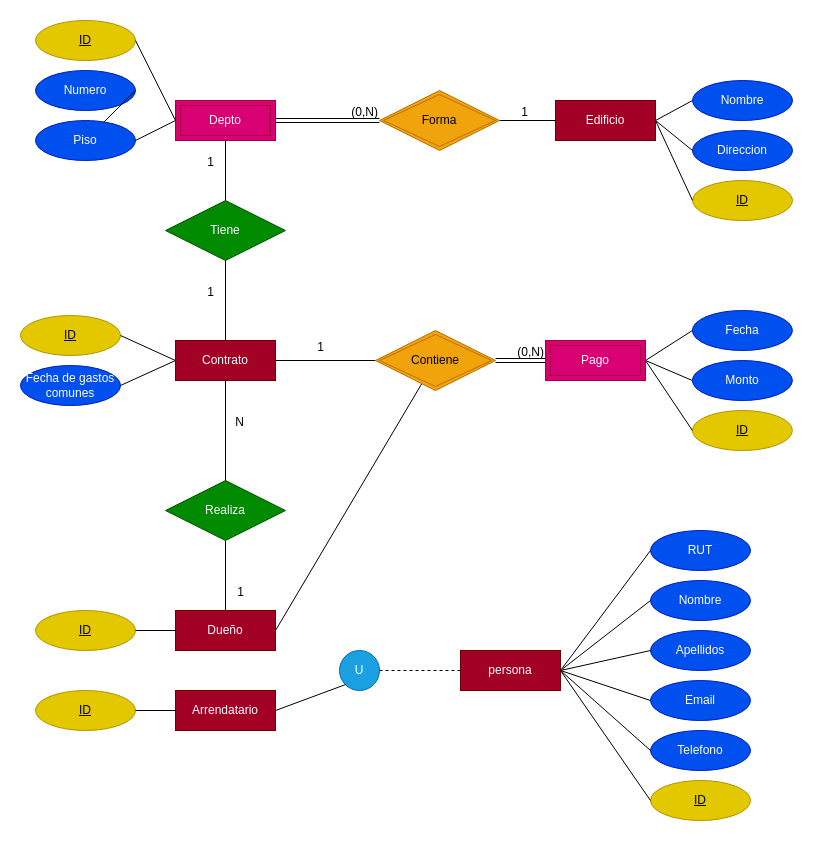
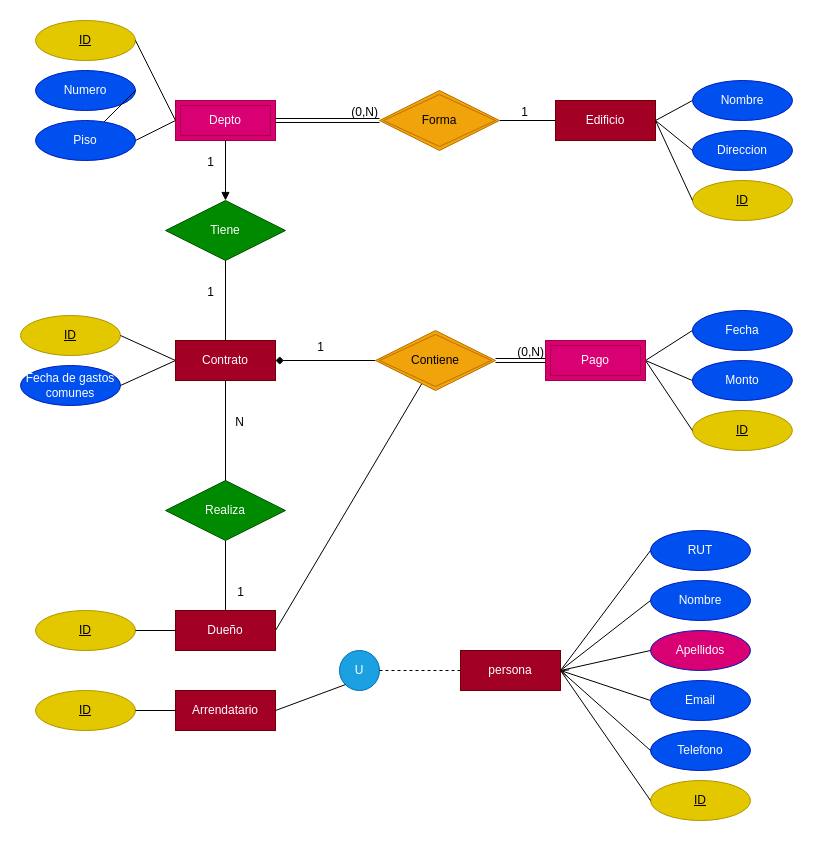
- <mxCell id="9" value="" style="endArrow=none;html=1;rounded=0;exitX=0.5;exitY=1;exitDx=0;exitDy=0;entryX=0.5;entryY=0;entryDx=0;entryDy=0;" parent="1" source="4" target="58" edge="1"><mxGeometry relative="1" as="geometry"><mxPoint x="565" y="130" as="sourcePoint" /><mxPoint x="225" y="200" as="targetPoint" /></mxGeometry></mxCell>
+ <mxCell id="9" value="" style="endArrow=block;html=1;rounded=0;exitX=0.5;exitY=1;exitDx=0;exitDy=0;entryX=0.5;entryY=0;entryDx=0;entryDy=0;" parent="1" source="4" target="58" edge="1"><mxGeometry relative="1" as="geometry"><mxPoint x="565" y="130" as="sourcePoint" /><mxPoint x="225" y="200" as="targetPoint" /></mxGeometry></mxCell>
- <mxCell id="64" value="" style="endArrow=none;html=1;rounded=0;exitX=0;exitY=0.5;exitDx=0;exitDy=0;entryX=1;entryY=0.5;entryDx=0;entryDy=0;" parent="1" source="70" target="57" edge="1"><mxGeometry relative="1" as="geometry"><mxPoint x="365" y="360" as="sourcePoint" /><mxPoint x="255" y="570" as="targetPoint" /></mxGeometry></mxCell>
+ <mxCell id="64" value="" style="endArrow=diamond;html=1;rounded=0;exitX=0;exitY=0.5;exitDx=0;exitDy=0;entryX=1;entryY=0.5;entryDx=0;entryDy=0;" parent="1" source="70" target="57" edge="1"><mxGeometry relative="1" as="geometry"><mxPoint x="365" y="360" as="sourcePoint" /><mxPoint x="255" y="570" as="targetPoint" /></mxGeometry></mxCell>
- <mxCell id="29" value="Apellidos" style="ellipse;whiteSpace=wrap;html=1;align=center;fillColor=#0050ef;fontColor=#ffffff;strokeColor=#001DBC;" parent="1" vertex="1"><mxGeometry x="650" y="630" width="100" height="40" as="geometry" /></mxCell>
+ <mxCell id="29" value="Apellidos" style="ellipse;whiteSpace=wrap;html=1;align=center;fillColor=#d80073;fontColor=#ffffff;strokeColor=#001DBC;" parent="1" vertex="1"><mxGeometry x="650" y="630" width="100" height="40" as="geometry" /></mxCell>
- <mxCell id="35" value="" style="endArrow=none;html=1;rounded=0;exitX=0;exitY=0.5;exitDx=0;exitDy=0;entryX=1;entryY=0.5;entryDx=0;entryDy=0;" parent="1" source="30" target="3" edge="1"><mxGeometry relative="1" as="geometry"><mxPoint x="870" y="490" as="sourcePoint" /><mxPoint x="834" y="460" as="targetPoint" /></mxGeometry></mxCell>
+ <mxCell id="35" value="" style="endArrow=open;html=1;rounded=0;exitX=0;exitY=0.5;exitDx=0;exitDy=0;entryX=1;entryY=0.5;entryDx=0;entryDy=0;" parent="1" source="30" target="3" edge="1"><mxGeometry relative="1" as="geometry"><mxPoint x="870" y="490" as="sourcePoint" /><mxPoint x="834" y="460" as="targetPoint" /></mxGeometry></mxCell>
